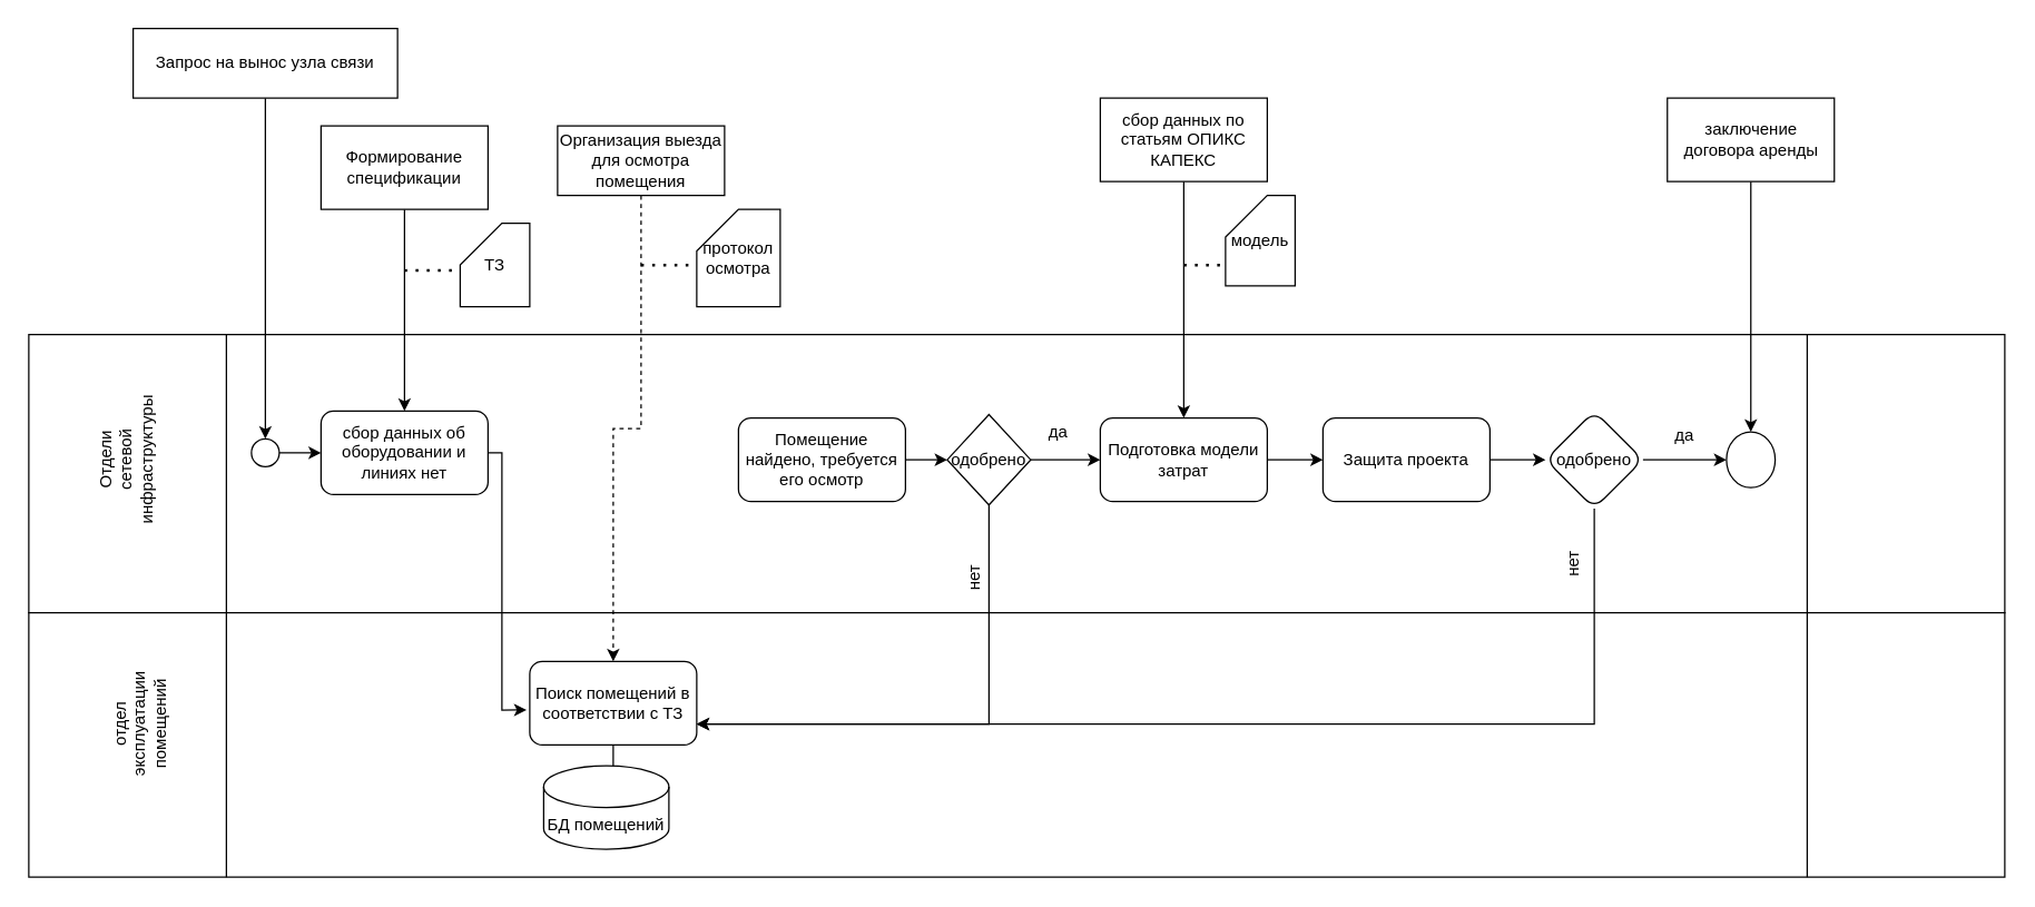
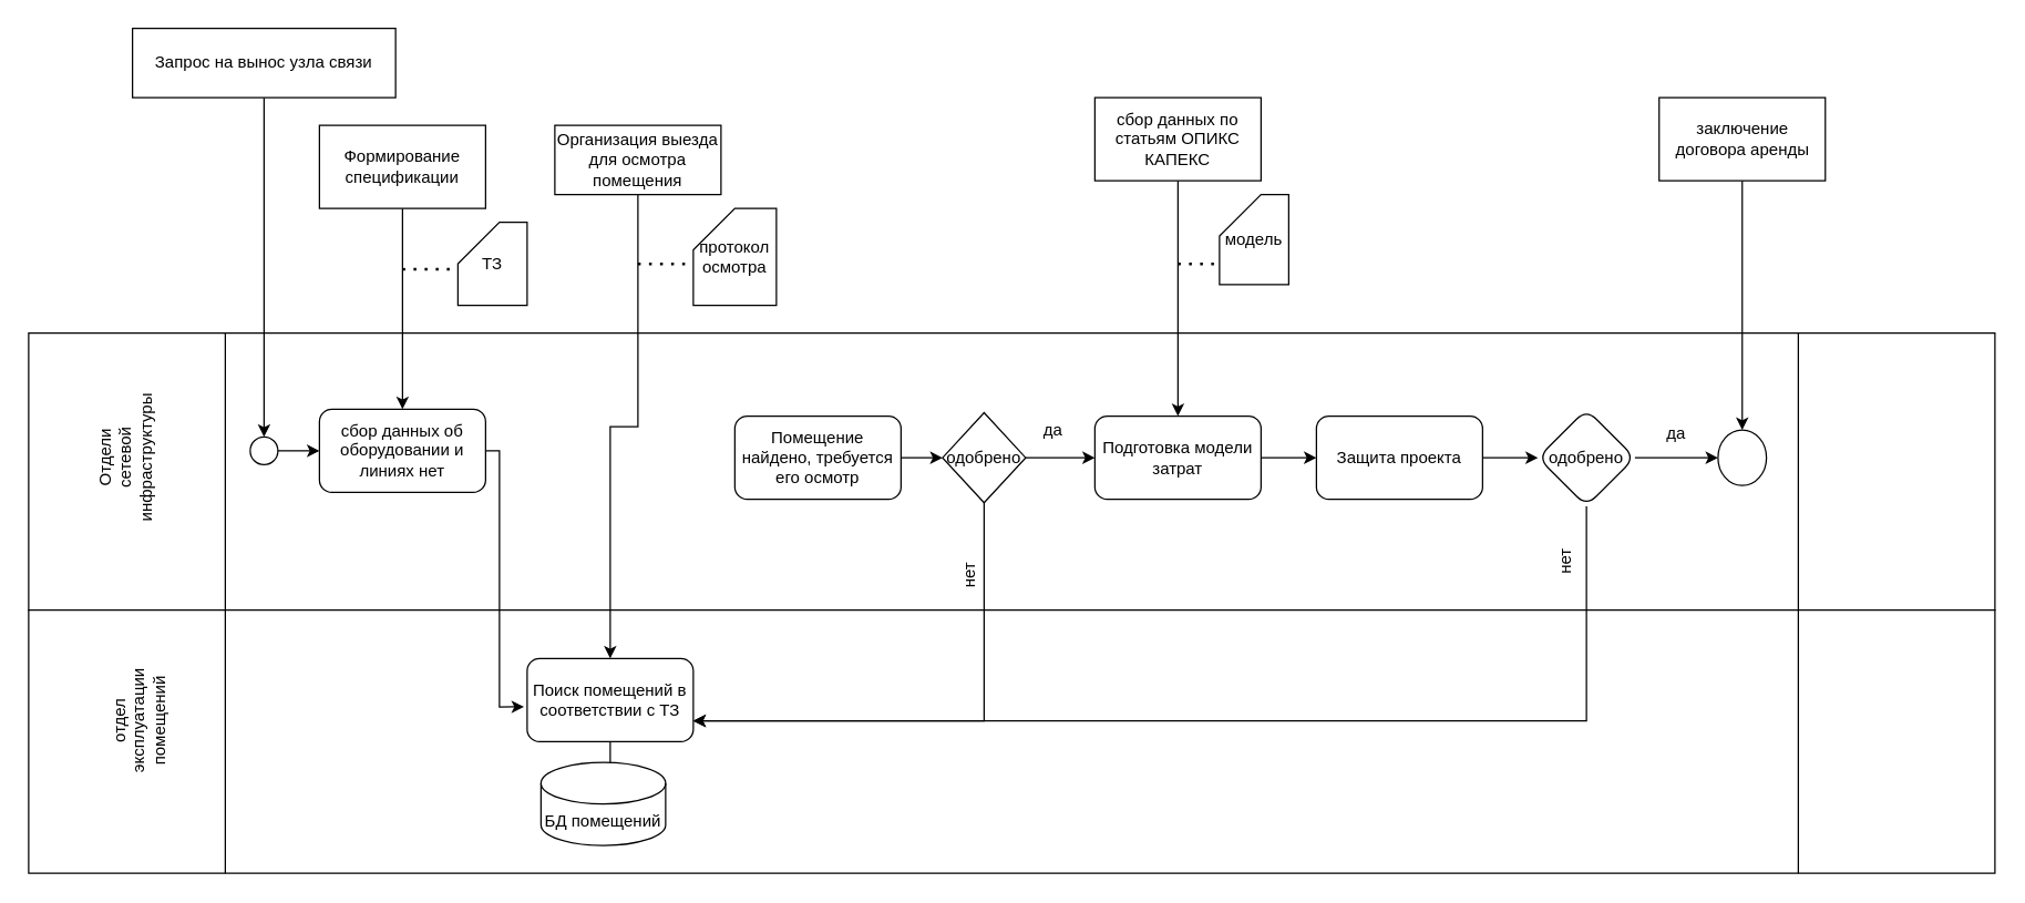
- <mxCell id="22" value="" style="edgeStyle=orthogonalEdgeStyle;rounded=0;orthogonalLoop=1;jettySize=auto;html=1;dashed=1;" edge="1" parent="1" source="23" target="18"><mxGeometry relative="1" as="geometry" /></mxCell>
+ <mxCell id="22" value="" style="edgeStyle=orthogonalEdgeStyle;rounded=0;orthogonalLoop=1;jettySize=auto;html=1;" edge="1" parent="1" source="23" target="18"><mxGeometry relative="1" as="geometry" /></mxCell>
